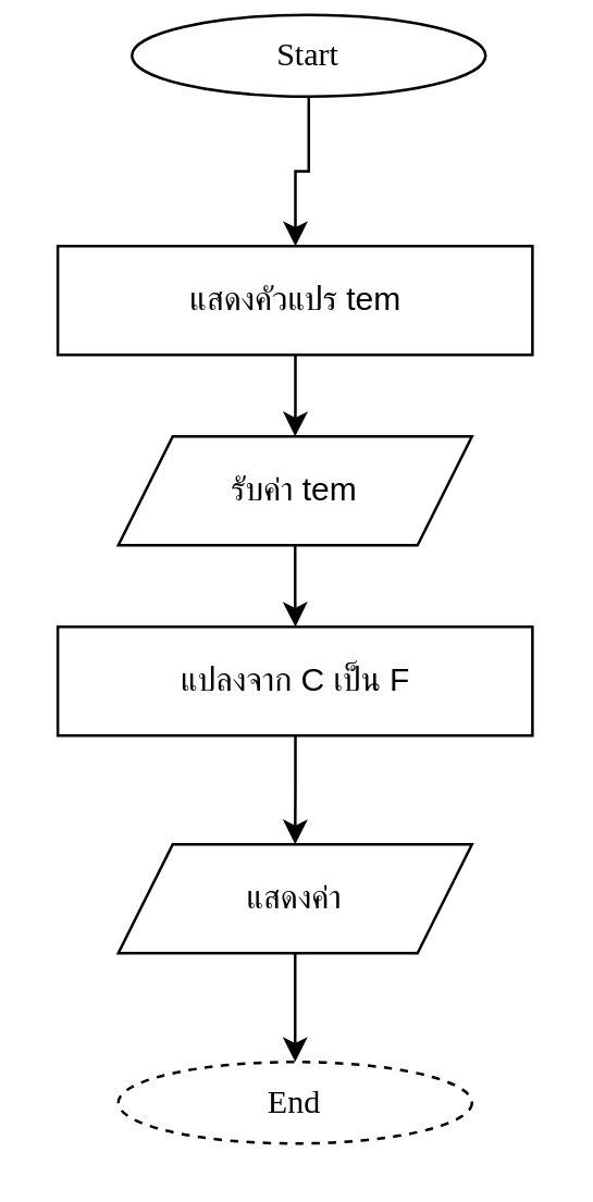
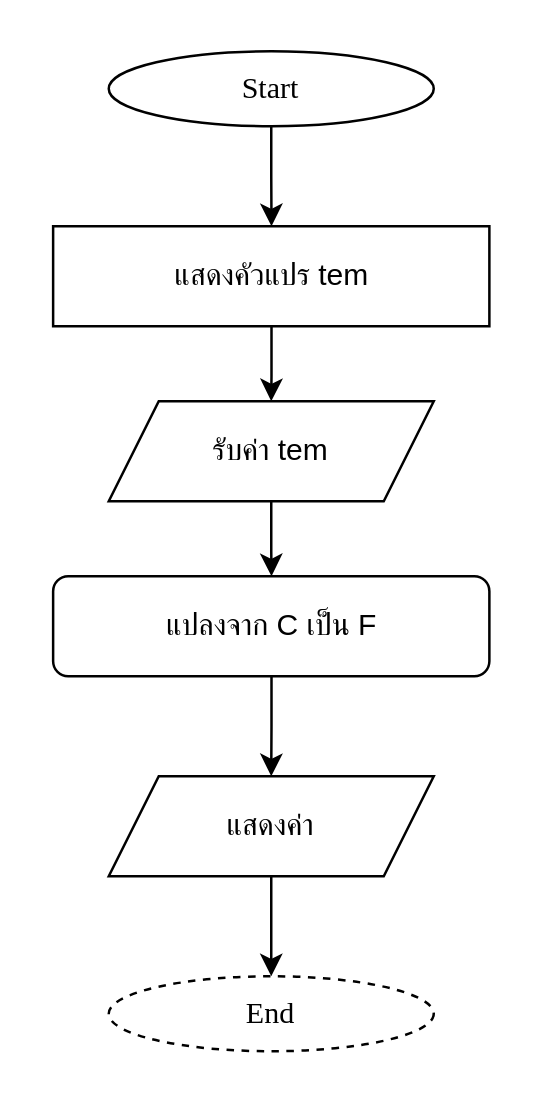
- <mxCell id="3" value="&lt;font data-font-src=&quot;https://fonts.googleapis.com/css?family=Sarabun&quot; face=&quot;Sarabun&quot;&gt;Start&lt;/font&gt;" style="ellipse;whiteSpace=wrap;html=1;" vertex="1" parent="1"><mxGeometry x="48" y="5" width="130" height="30" as="geometry" /></mxCell>
+ <mxCell id="3" value="&lt;font data-font-src=&quot;https://fonts.googleapis.com/css?family=Sarabun&quot; face=&quot;Sarabun&quot;&gt;Start&lt;/font&gt;" style="ellipse;whiteSpace=wrap;html=1;" vertex="1" parent="1"><mxGeometry x="43" y="20" width="130" height="30" as="geometry" /></mxCell>
- <mxCell id="9" value="แปลงจาก C เป็น F" style="rounded=0;whiteSpace=wrap;html=1;" vertex="1" parent="1"><mxGeometry x="20.75" y="230" width="174.5" height="40" as="geometry" /></mxCell>
+ <mxCell id="9" value="แปลงจาก C เป็น F" style="whiteSpace=wrap;html=1;rounded=1;" vertex="1" parent="1"><mxGeometry x="20.75" y="230" width="174.5" height="40" as="geometry" /></mxCell>
